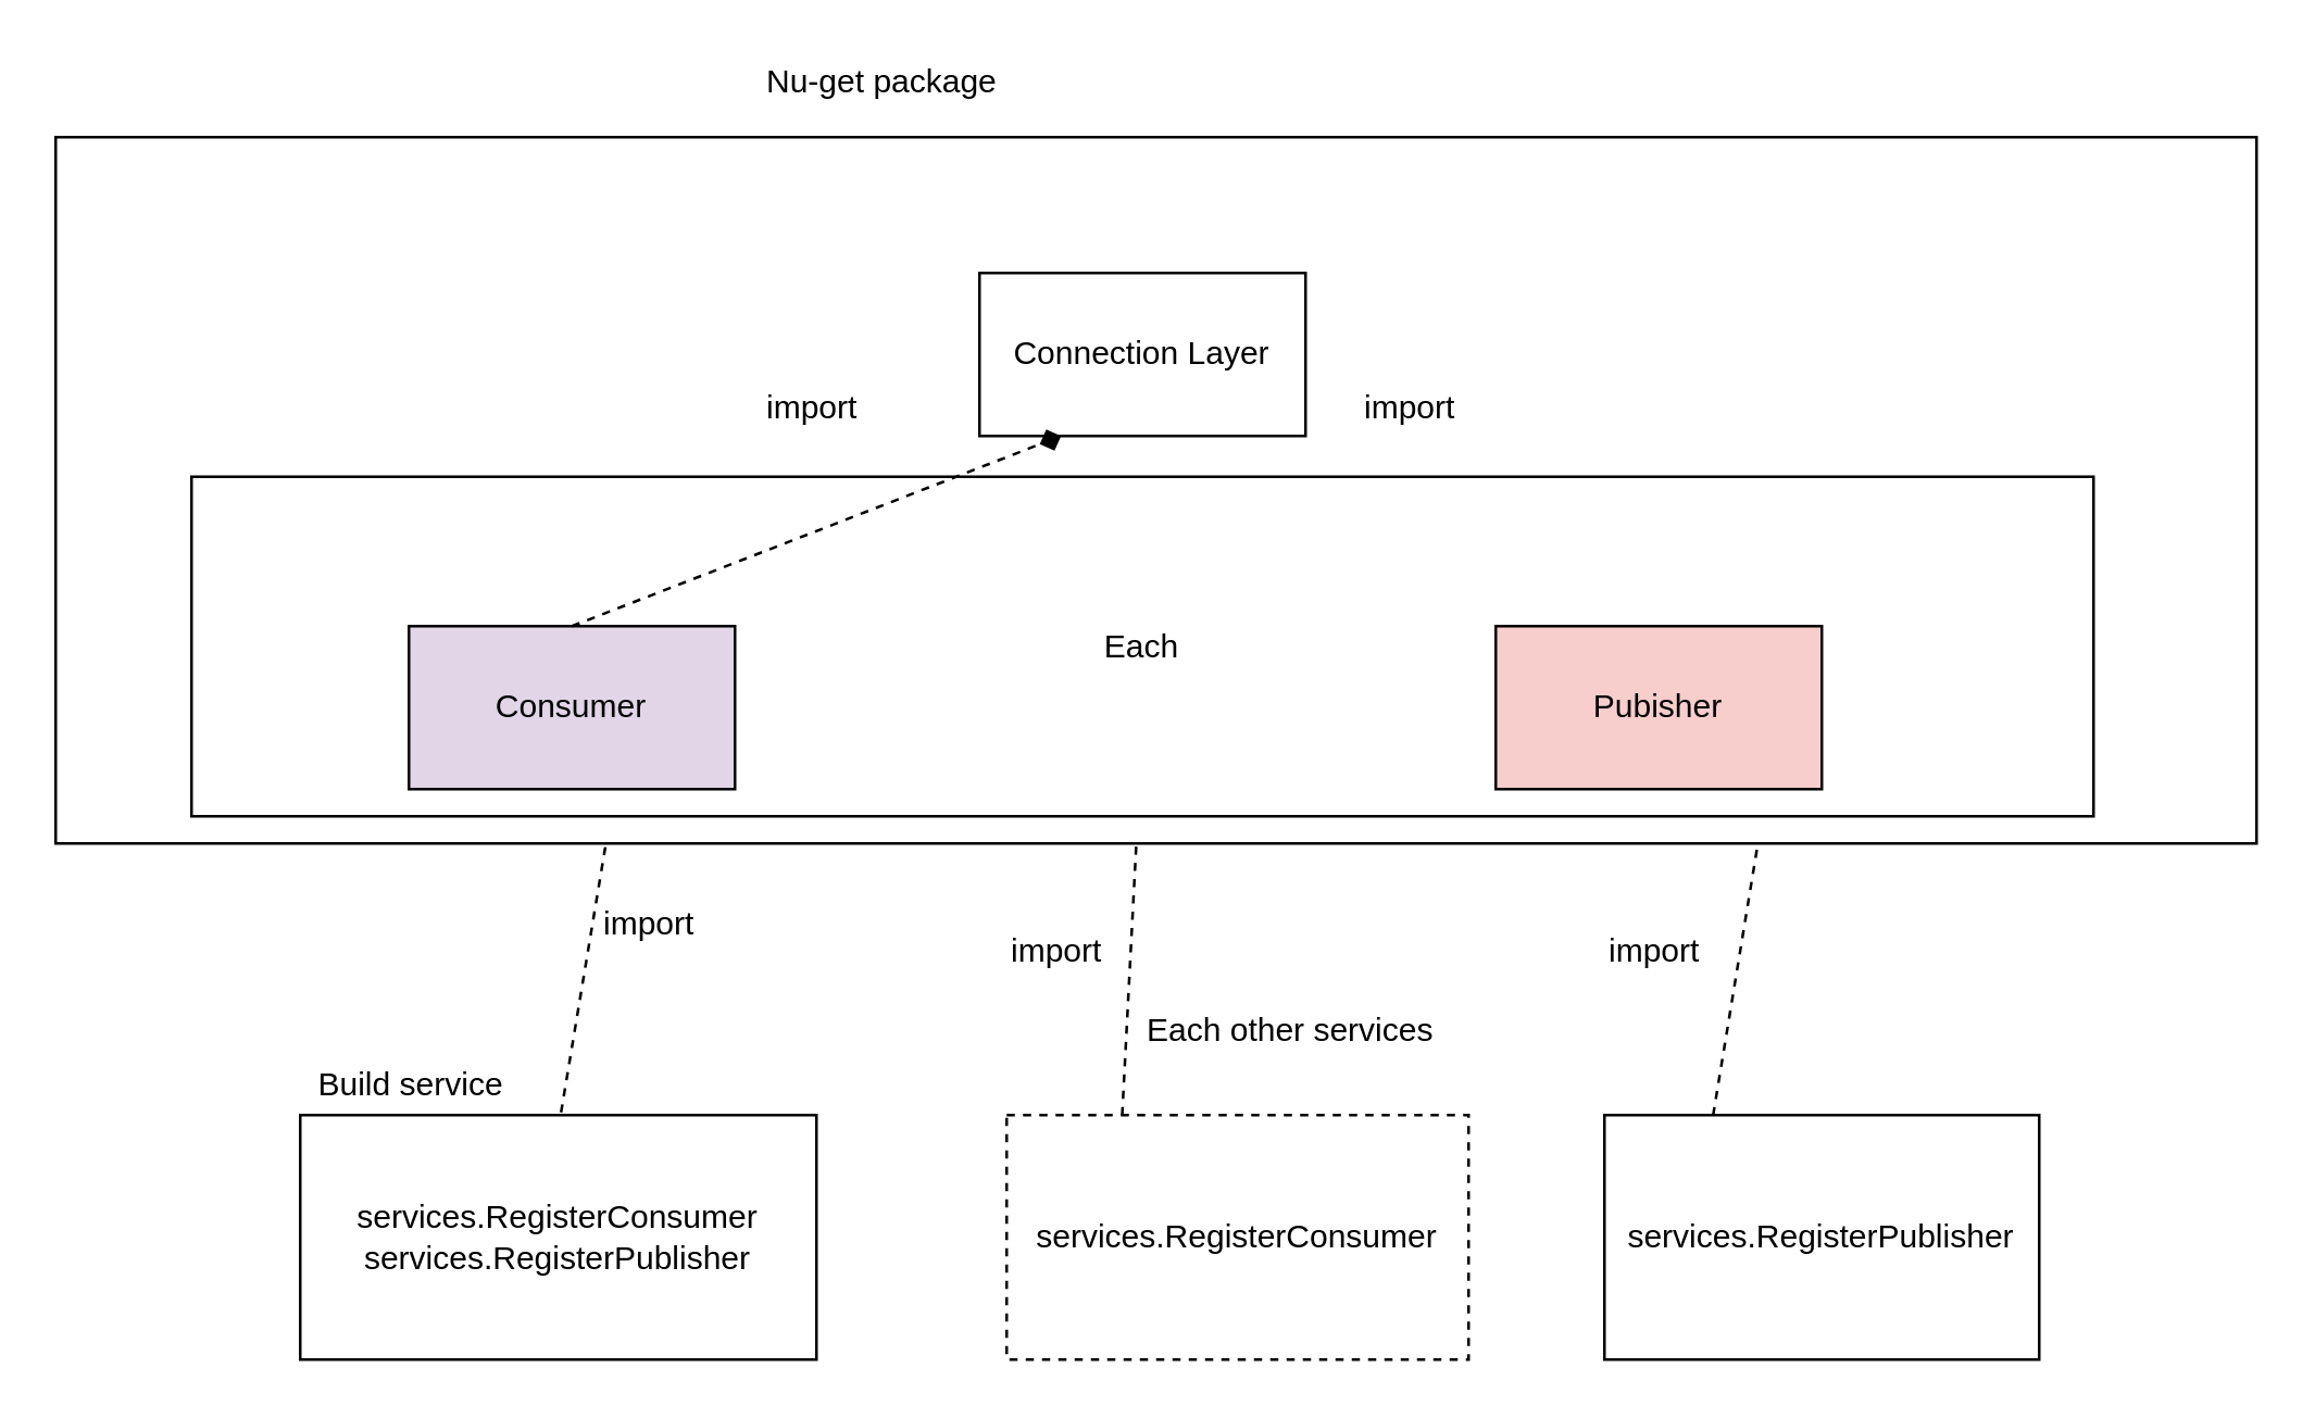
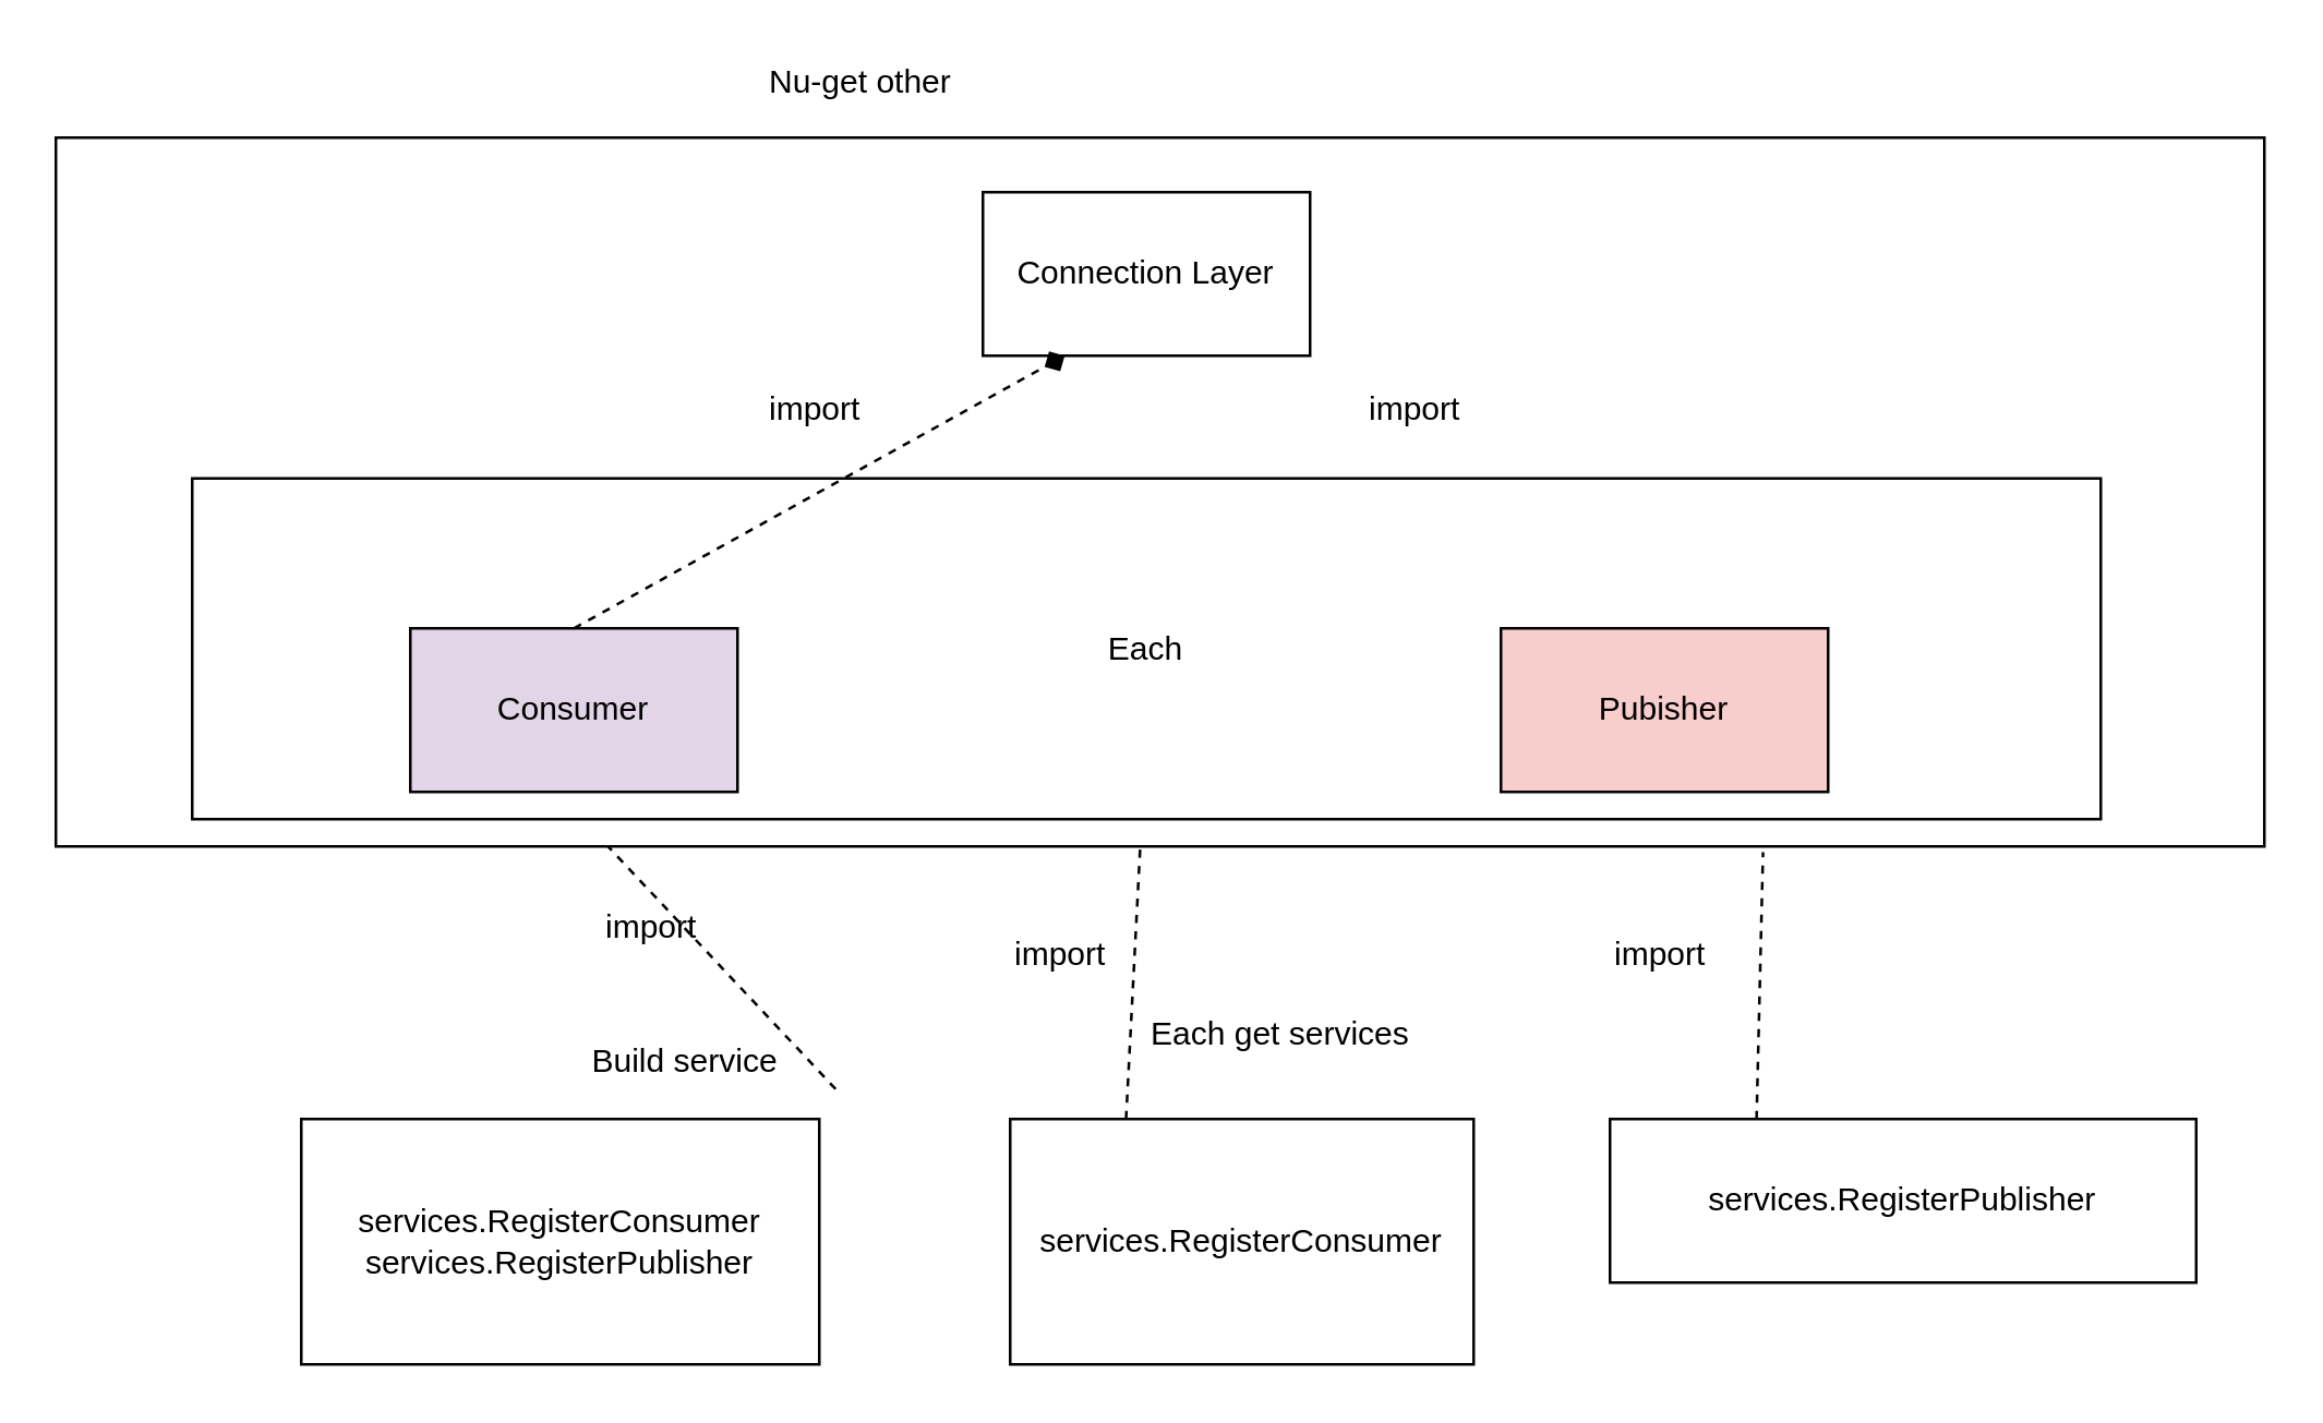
- <mxCell id="4" value="Nu-get package" style="text;html=1;resizable=0;points=[];autosize=1;align=left;verticalAlign=top;spacingTop=-4;" vertex="1" parent="1"><mxGeometry x="280" y="20" width="100" height="20" as="geometry" /></mxCell>
+ <mxCell id="4" value="Nu-get other" style="text;html=1;resizable=0;points=[];autosize=1;align=left;verticalAlign=top;spacingTop=-4;" vertex="1" parent="1"><mxGeometry x="280" y="20" width="100" height="20" as="geometry" /></mxCell>
- <mxCell id="7" value="Connection Layer" style="rounded=0;whiteSpace=wrap;html=1;" vertex="1" parent="1"><mxGeometry x="360" y="100" width="120" height="60" as="geometry" /></mxCell>
+ <mxCell id="7" value="Connection Layer" style="rounded=0;whiteSpace=wrap;html=1;" vertex="1" parent="1"><mxGeometry x="360" y="70" width="120" height="60" as="geometry" /></mxCell>
- <mxCell id="15" value="Each other services&lt;br&gt;" style="text;html=1;resizable=0;points=[];autosize=1;align=left;verticalAlign=top;spacingTop=-4;" vertex="1" parent="1"><mxGeometry x="420" y="369" width="120" height="20" as="geometry" /></mxCell>
+ <mxCell id="15" value="Each get services&lt;br&gt;" style="text;html=1;resizable=0;points=[];autosize=1;align=left;verticalAlign=top;spacingTop=-4;" vertex="1" parent="1"><mxGeometry x="420" y="369" width="120" height="20" as="geometry" /></mxCell>
- <mxCell id="14" value="Build service&amp;nbsp;&lt;br&gt;" style="text;html=1;resizable=0;points=[];autosize=1;align=left;verticalAlign=top;spacingTop=-4;" vertex="1" parent="1"><mxGeometry x="115" y="389" width="90" height="20" as="geometry" /></mxCell>
+ <mxCell id="14" value="Build service&amp;nbsp;&lt;br&gt;" style="text;html=1;resizable=0;points=[];autosize=1;align=left;verticalAlign=top;spacingTop=-4;" vertex="1" parent="1"><mxGeometry x="215" y="379" width="90" height="20" as="geometry" /></mxCell>
- <mxCell id="12" value="&lt;span&gt;services.RegisterConsumer&lt;/span&gt;" style="rounded=0;whiteSpace=wrap;html=1;dashed=1;" vertex="1" parent="1"><mxGeometry x="370" y="410" width="170" height="90" as="geometry" /></mxCell>
+ <mxCell id="12" value="&lt;span&gt;services.RegisterConsumer&lt;/span&gt;" style="rounded=0;whiteSpace=wrap;html=1;" vertex="1" parent="1"><mxGeometry x="370" y="410" width="170" height="90" as="geometry" /></mxCell>
- <mxCell id="13" value="&lt;span&gt;services.RegisterPublisher&lt;/span&gt;" style="rounded=0;whiteSpace=wrap;html=1;" vertex="1" parent="1"><mxGeometry x="590" y="410" width="160" height="90" as="geometry" /></mxCell>
+ <mxCell id="13" value="&lt;span&gt;services.RegisterPublisher&lt;/span&gt;" style="rounded=0;whiteSpace=wrap;html=1;" vertex="1" parent="1"><mxGeometry x="590" y="410" width="215" height="60" as="geometry" /></mxCell>
